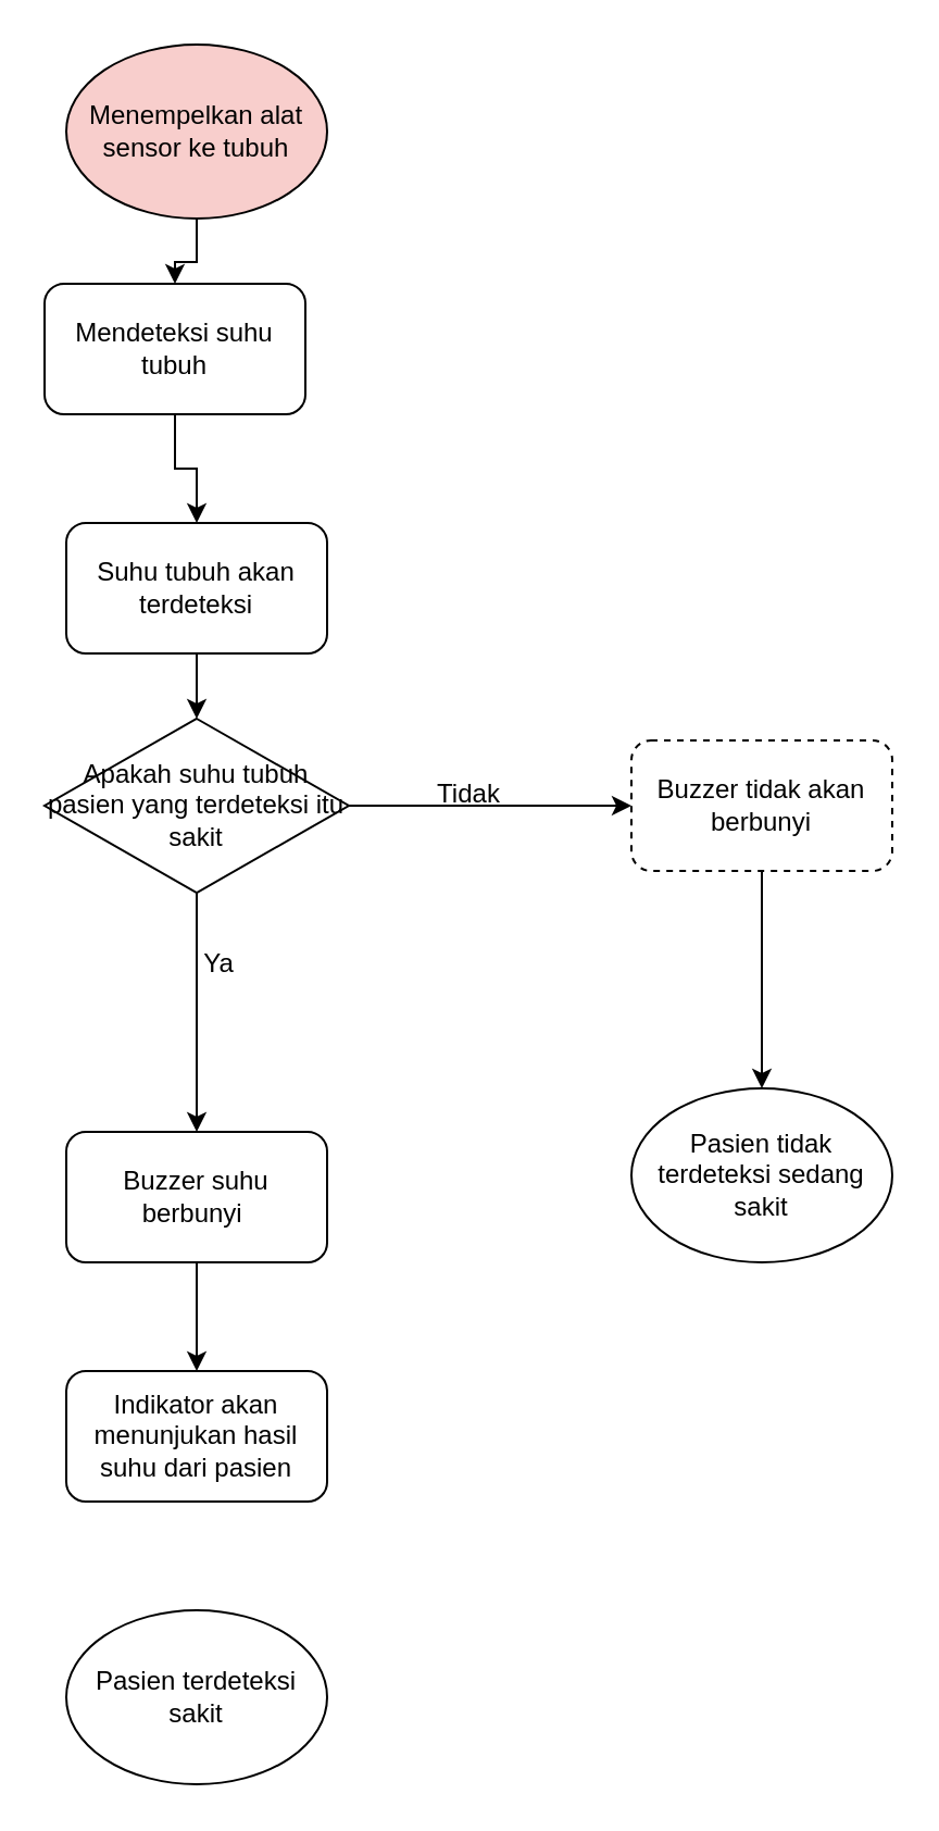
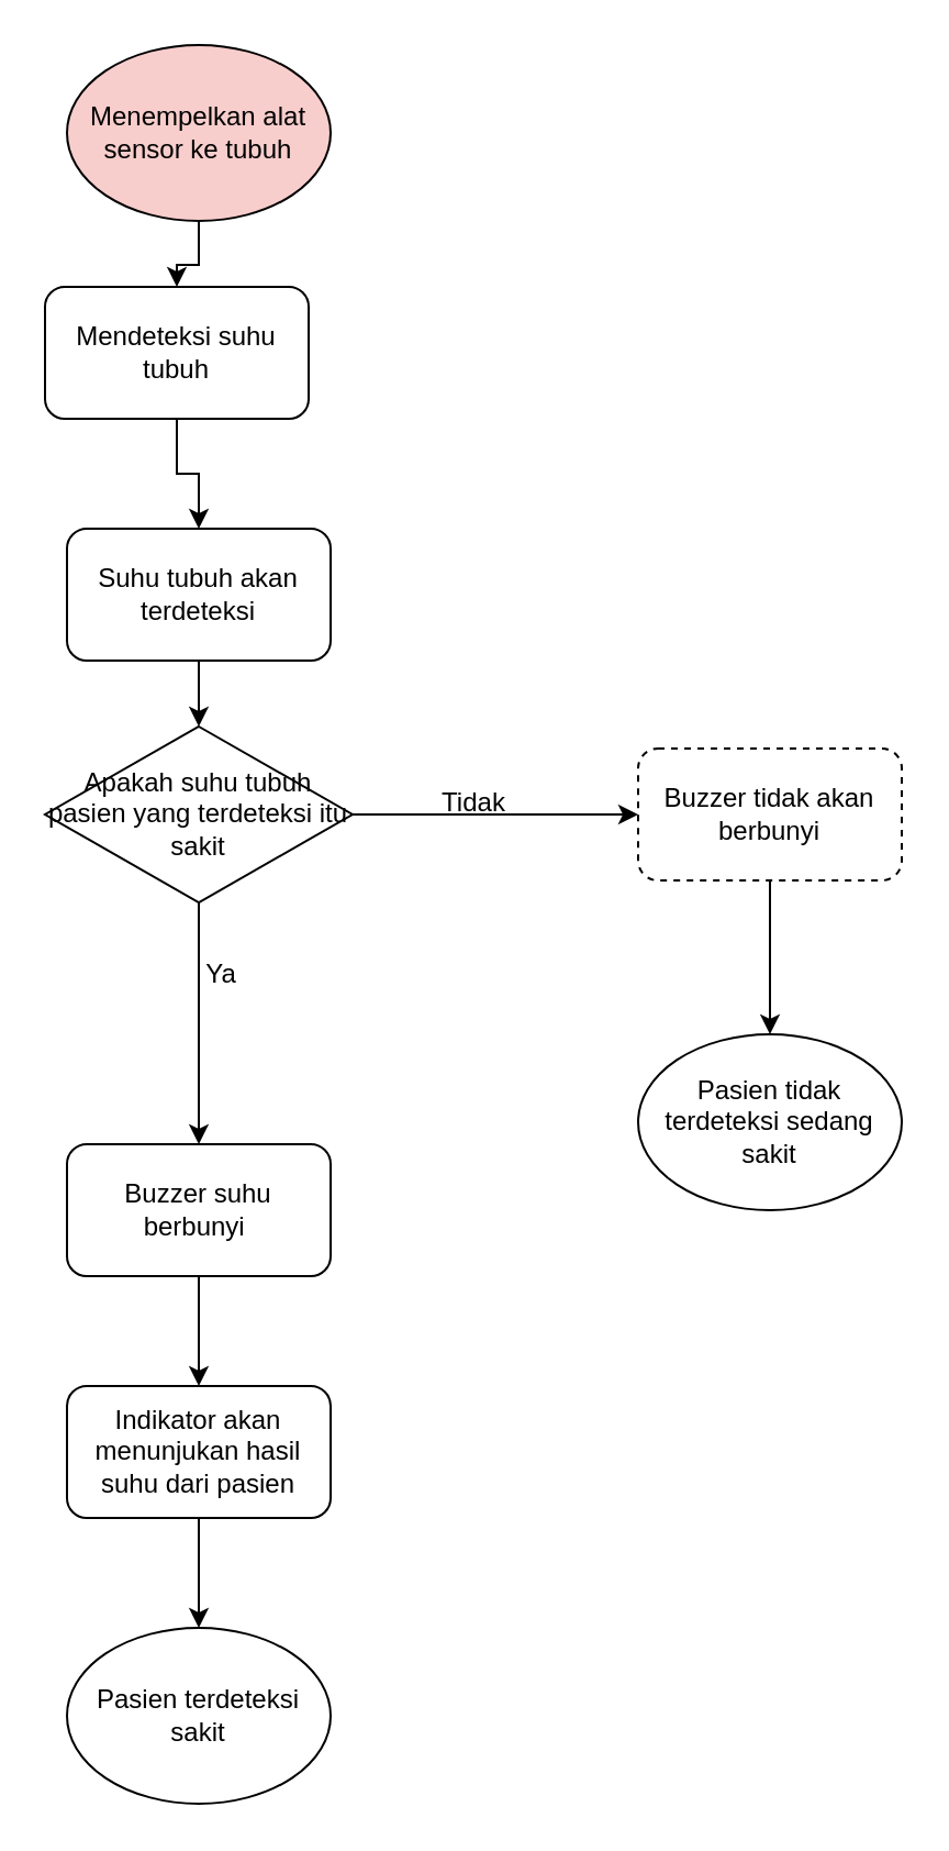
- <mxCell id="17" value="Pasien tidak terdeteksi sedang sakit" style="ellipse;whiteSpace=wrap;html=1;" vertex="1" parent="1"><mxGeometry x="290" y="500" width="120" height="80" as="geometry" /></mxCell>
+ <mxCell id="17" value="Pasien tidak terdeteksi sedang sakit" style="ellipse;whiteSpace=wrap;html=1;" vertex="1" parent="1"><mxGeometry x="290" y="470" width="120" height="80" as="geometry" /></mxCell>
+ <mxCell id="18" value="" style="edgeStyle=orthogonalEdgeStyle;rounded=0;orthogonalLoop=1;jettySize=auto;html=1;" edge="1" parent="1" source="19" target="20"><mxGeometry relative="1" as="geometry" /></mxCell>
